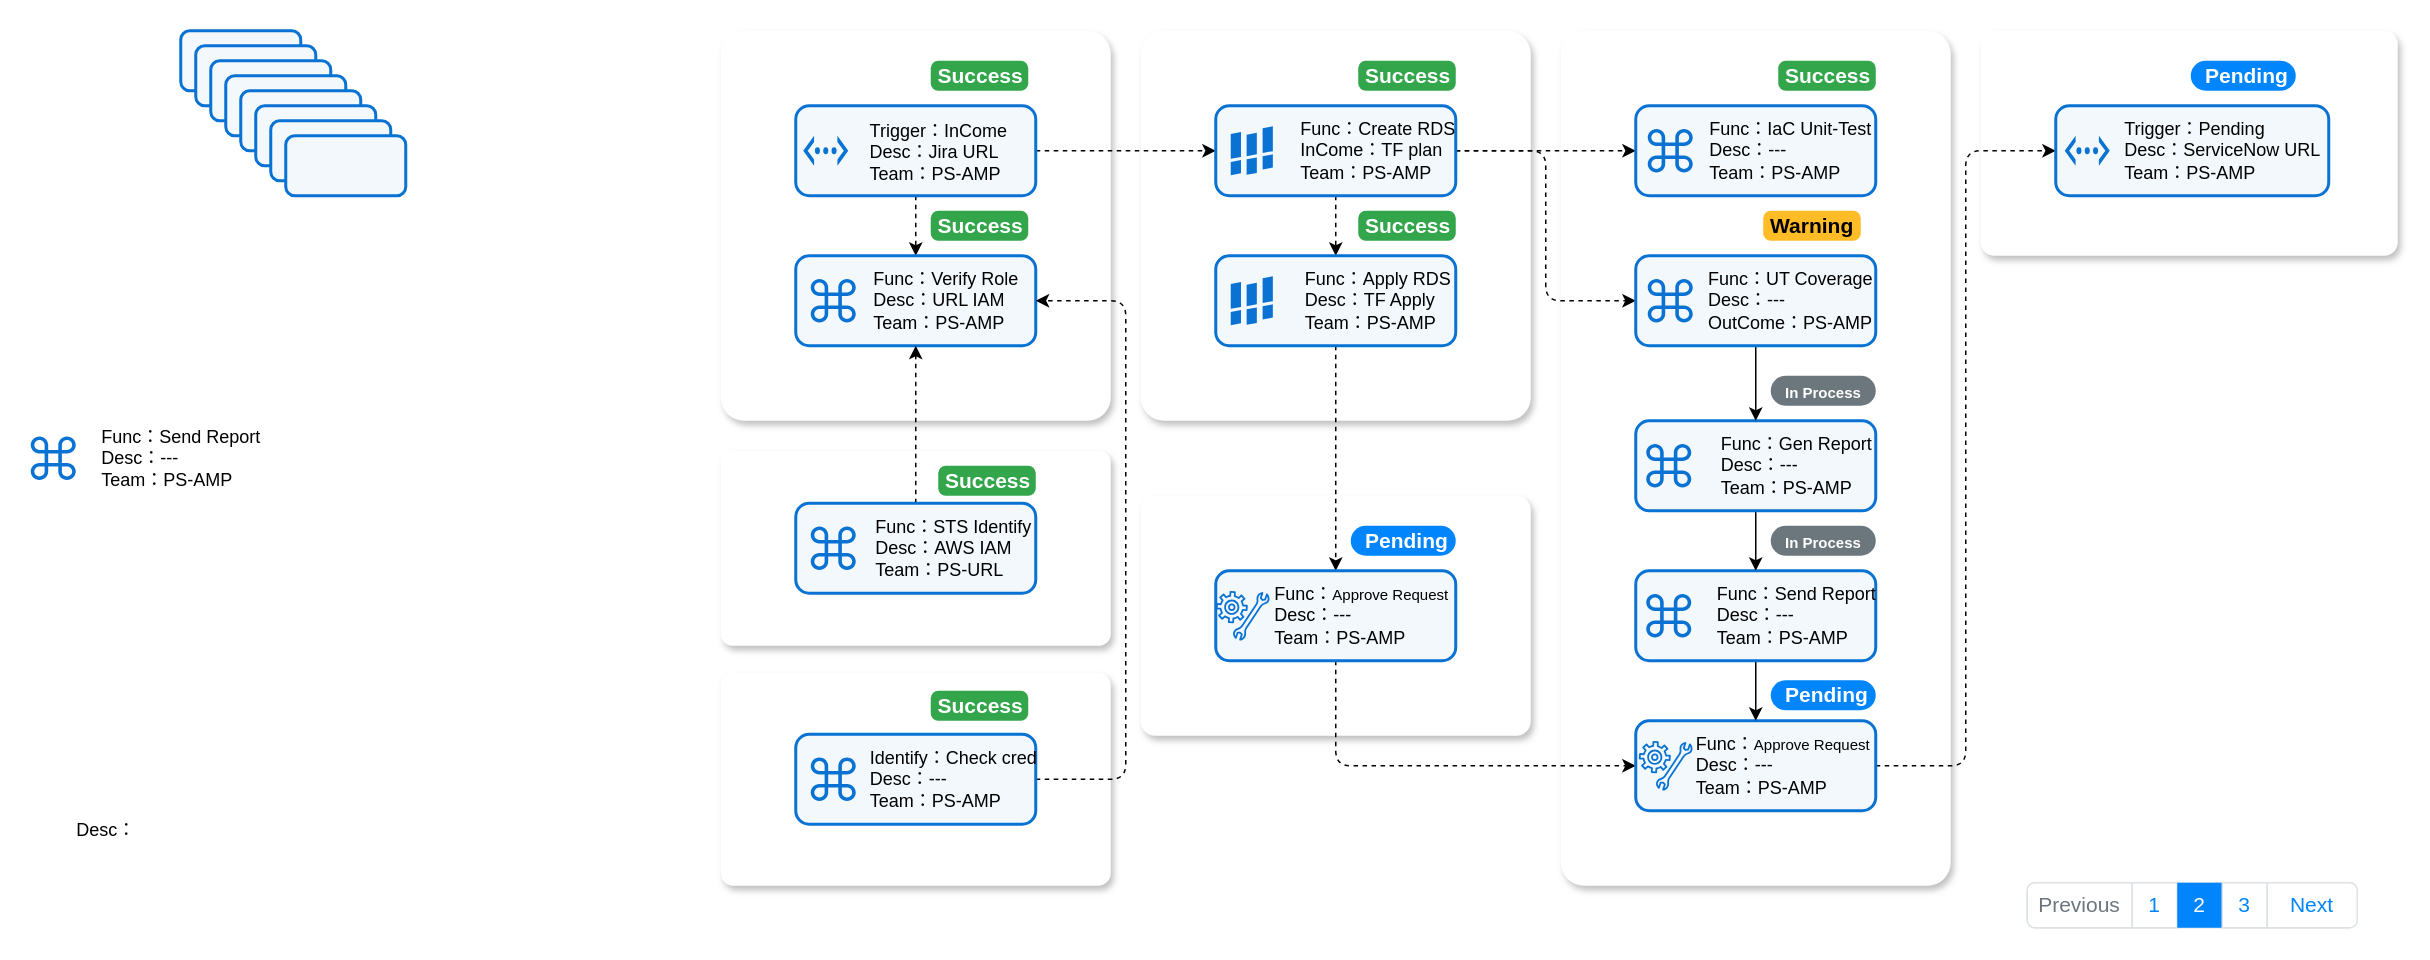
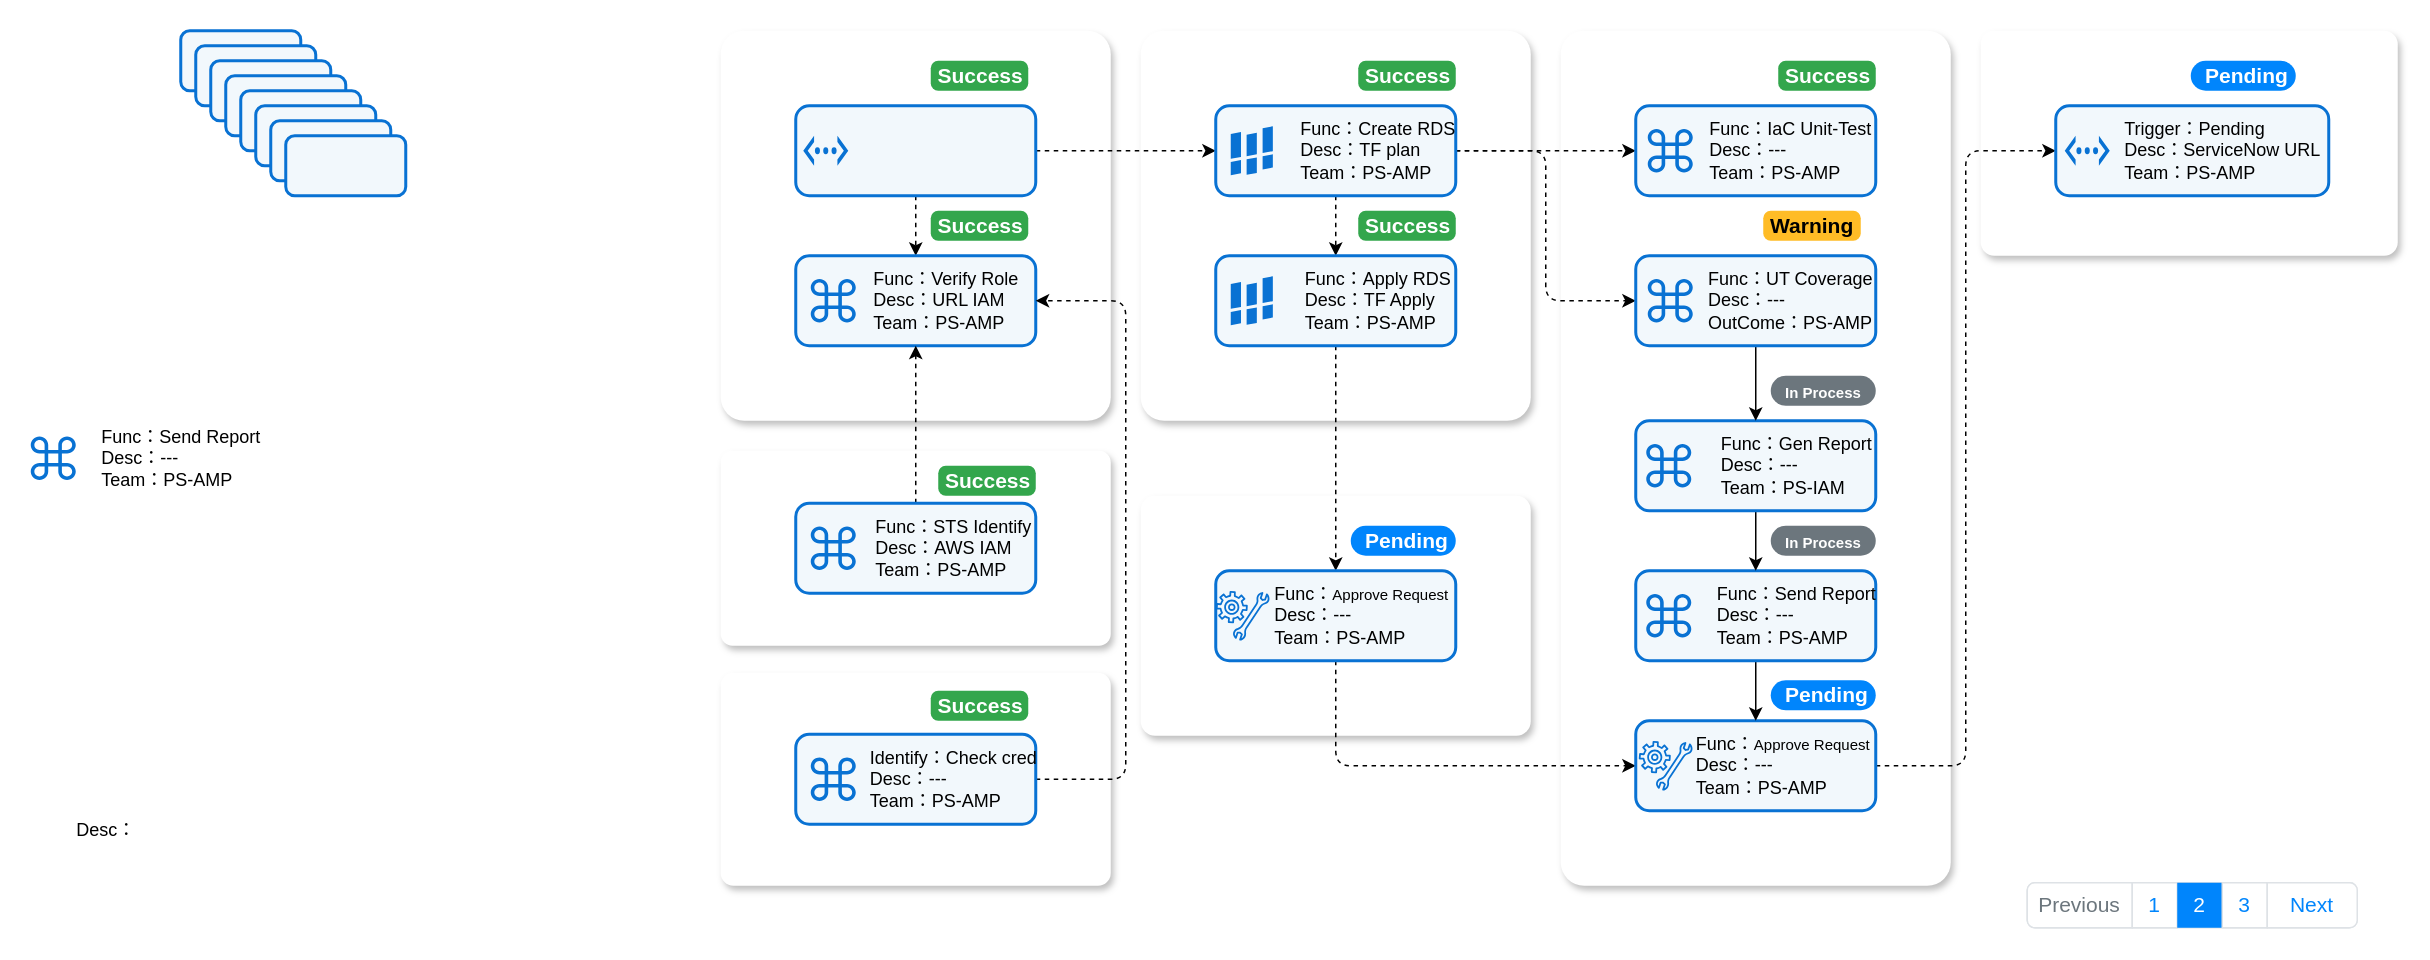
- <mxCell id="74" value="&lt;div style=&quot;text-align: left;&quot;&gt;&lt;span style=&quot;background-color: initial;&quot;&gt;Func：Create RDS&lt;/span&gt;&lt;/div&gt;&lt;div style=&quot;text-align: left;&quot;&gt;&lt;span style=&quot;background-color: initial;&quot;&gt;InCome：TF plan&lt;/span&gt;&lt;/div&gt;&lt;div style=&quot;text-align: left;&quot;&gt;&lt;span style=&quot;background-color: initial;&quot;&gt;Team：PS-AMP&lt;/span&gt;&lt;/div&gt;" style="text;html=1;align=center;verticalAlign=middle;resizable=0;points=[];autosize=1;strokeColor=none;fillColor=none;" parent="1" vertex="1"><mxGeometry x="853.06" y="70" width="130" height="60" as="geometry" /></mxCell>
+ <mxCell id="74" value="&lt;div style=&quot;text-align: left;&quot;&gt;&lt;span style=&quot;background-color: initial;&quot;&gt;Func：Create RDS&lt;/span&gt;&lt;/div&gt;&lt;div style=&quot;text-align: left;&quot;&gt;&lt;span style=&quot;background-color: initial;&quot;&gt;Desc：TF plan&lt;/span&gt;&lt;/div&gt;&lt;div style=&quot;text-align: left;&quot;&gt;&lt;span style=&quot;background-color: initial;&quot;&gt;Team：PS-AMP&lt;/span&gt;&lt;/div&gt;" style="text;html=1;align=center;verticalAlign=middle;resizable=0;points=[];autosize=1;strokeColor=none;fillColor=none;" parent="1" vertex="1"><mxGeometry x="853.06" y="70" width="130" height="60" as="geometry" /></mxCell>
- <mxCell id="65" value="&lt;div style=&quot;text-align: left;&quot;&gt;&lt;span style=&quot;background-color: initial;&quot;&gt;Trigger：InCome&lt;/span&gt;&lt;/div&gt;&lt;div style=&quot;text-align: left;&quot;&gt;&lt;span style=&quot;background-color: initial;&quot;&gt;Desc：Jira URL&lt;/span&gt;&lt;/div&gt;&lt;div style=&quot;text-align: left;&quot;&gt;&lt;span style=&quot;background-color: initial;&quot;&gt;Team：PS-AMP&lt;/span&gt;&lt;/div&gt;" style="text;html=1;align=center;verticalAlign=middle;resizable=0;points=[];autosize=1;strokeColor=none;fillColor=none;" parent="1" vertex="1"><mxGeometry x="570" y="73" width="110" height="55" as="geometry" /></mxCell>
- <mxCell id="87" value="&lt;div style=&quot;text-align: left;&quot;&gt;&lt;span style=&quot;background-color: initial;&quot;&gt;Func：Gen Report&lt;/span&gt;&lt;/div&gt;&lt;div style=&quot;text-align: left;&quot;&gt;&lt;span style=&quot;background-color: initial;&quot;&gt;Desc：---&lt;/span&gt;&lt;/div&gt;&lt;div style=&quot;text-align: left;&quot;&gt;&lt;span style=&quot;background-color: initial;&quot;&gt;Team：PS-AMP&lt;/span&gt;&lt;/div&gt;" style="text;html=1;align=center;verticalAlign=middle;resizable=0;points=[];autosize=1;strokeColor=none;fillColor=none;" parent="1" vertex="1"><mxGeometry x="1137" y="280" width="120" height="60" as="geometry" /></mxCell>
+ <mxCell id="87" value="&lt;div style=&quot;text-align: left;&quot;&gt;&lt;span style=&quot;background-color: initial;&quot;&gt;Func：Gen Report&lt;/span&gt;&lt;/div&gt;&lt;div style=&quot;text-align: left;&quot;&gt;&lt;span style=&quot;background-color: initial;&quot;&gt;Desc：---&lt;/span&gt;&lt;/div&gt;&lt;div style=&quot;text-align: left;&quot;&gt;&lt;span style=&quot;background-color: initial;&quot;&gt;Team：PS-IAM&lt;/span&gt;&lt;/div&gt;" style="text;html=1;align=center;verticalAlign=middle;resizable=0;points=[];autosize=1;strokeColor=none;fillColor=none;" parent="1" vertex="1"><mxGeometry x="1137" y="280" width="120" height="60" as="geometry" /></mxCell>
- <mxCell id="70" value="&lt;div style=&quot;text-align: left;&quot;&gt;&lt;span style=&quot;background-color: initial;&quot;&gt;Func：STS Identify&lt;/span&gt;&lt;/div&gt;&lt;div style=&quot;text-align: left;&quot;&gt;&lt;span style=&quot;background-color: initial;&quot;&gt;Desc：AWS IAM&lt;/span&gt;&lt;/div&gt;&lt;div style=&quot;text-align: left;&quot;&gt;&lt;span style=&quot;background-color: initial;&quot;&gt;Team：PS-URL&lt;/span&gt;&lt;/div&gt;" style="text;html=1;align=center;verticalAlign=middle;resizable=0;points=[];autosize=1;strokeColor=none;fillColor=none;" parent="1" vertex="1"><mxGeometry x="570" y="335" width="130" height="60" as="geometry" /></mxCell>
+ <mxCell id="70" value="&lt;div style=&quot;text-align: left;&quot;&gt;&lt;span style=&quot;background-color: initial;&quot;&gt;Func：STS Identify&lt;/span&gt;&lt;/div&gt;&lt;div style=&quot;text-align: left;&quot;&gt;&lt;span style=&quot;background-color: initial;&quot;&gt;Desc：AWS IAM&lt;/span&gt;&lt;/div&gt;&lt;div style=&quot;text-align: left;&quot;&gt;&lt;span style=&quot;background-color: initial;&quot;&gt;Team：PS-AMP&lt;/span&gt;&lt;/div&gt;" style="text;html=1;align=center;verticalAlign=middle;resizable=0;points=[];autosize=1;strokeColor=none;fillColor=none;" parent="1" vertex="1"><mxGeometry x="570" y="335" width="130" height="60" as="geometry" /></mxCell>
